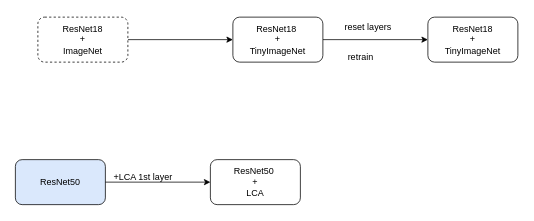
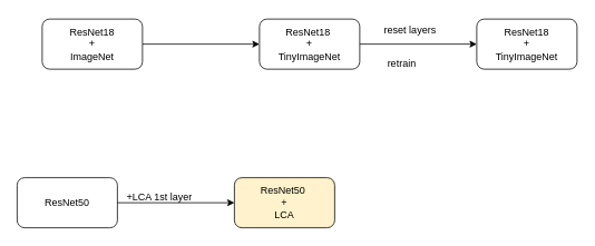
- <mxCell id="7" value="ResNet18&lt;br&gt;+&lt;br&gt;ImageNet" style="rounded=1;whiteSpace=wrap;html=1;dashed=1;" vertex="1" parent="1"><mxGeometry x="50" y="22" width="120" height="60" as="geometry" /></mxCell>
+ <mxCell id="7" value="ResNet18&lt;br&gt;+&lt;br&gt;ImageNet" style="rounded=1;whiteSpace=wrap;html=1;" vertex="1" parent="1"><mxGeometry x="50" y="22" width="120" height="60" as="geometry" /></mxCell>
- <mxCell id="2" value="ResNet50" style="rounded=1;whiteSpace=wrap;html=1;fillColor=#dae8fc;" parent="1" vertex="1"><mxGeometry x="20" y="212" width="120" height="60" as="geometry" /></mxCell>
+ <mxCell id="2" value="ResNet50" style="rounded=1;whiteSpace=wrap;html=1;" parent="1" vertex="1"><mxGeometry x="20" y="212" width="120" height="60" as="geometry" /></mxCell>
- <mxCell id="5" value="ResNet50&amp;nbsp;&lt;br&gt;+&lt;br&gt;LCA" style="rounded=1;whiteSpace=wrap;html=1;" vertex="1" parent="1"><mxGeometry x="280" y="212" width="120" height="60" as="geometry" /></mxCell>
+ <mxCell id="5" value="ResNet50&amp;nbsp;&lt;br&gt;+&lt;br&gt;LCA" style="rounded=1;whiteSpace=wrap;html=1;fillColor=#fff2cc;" vertex="1" parent="1"><mxGeometry x="280" y="212" width="120" height="60" as="geometry" /></mxCell>
